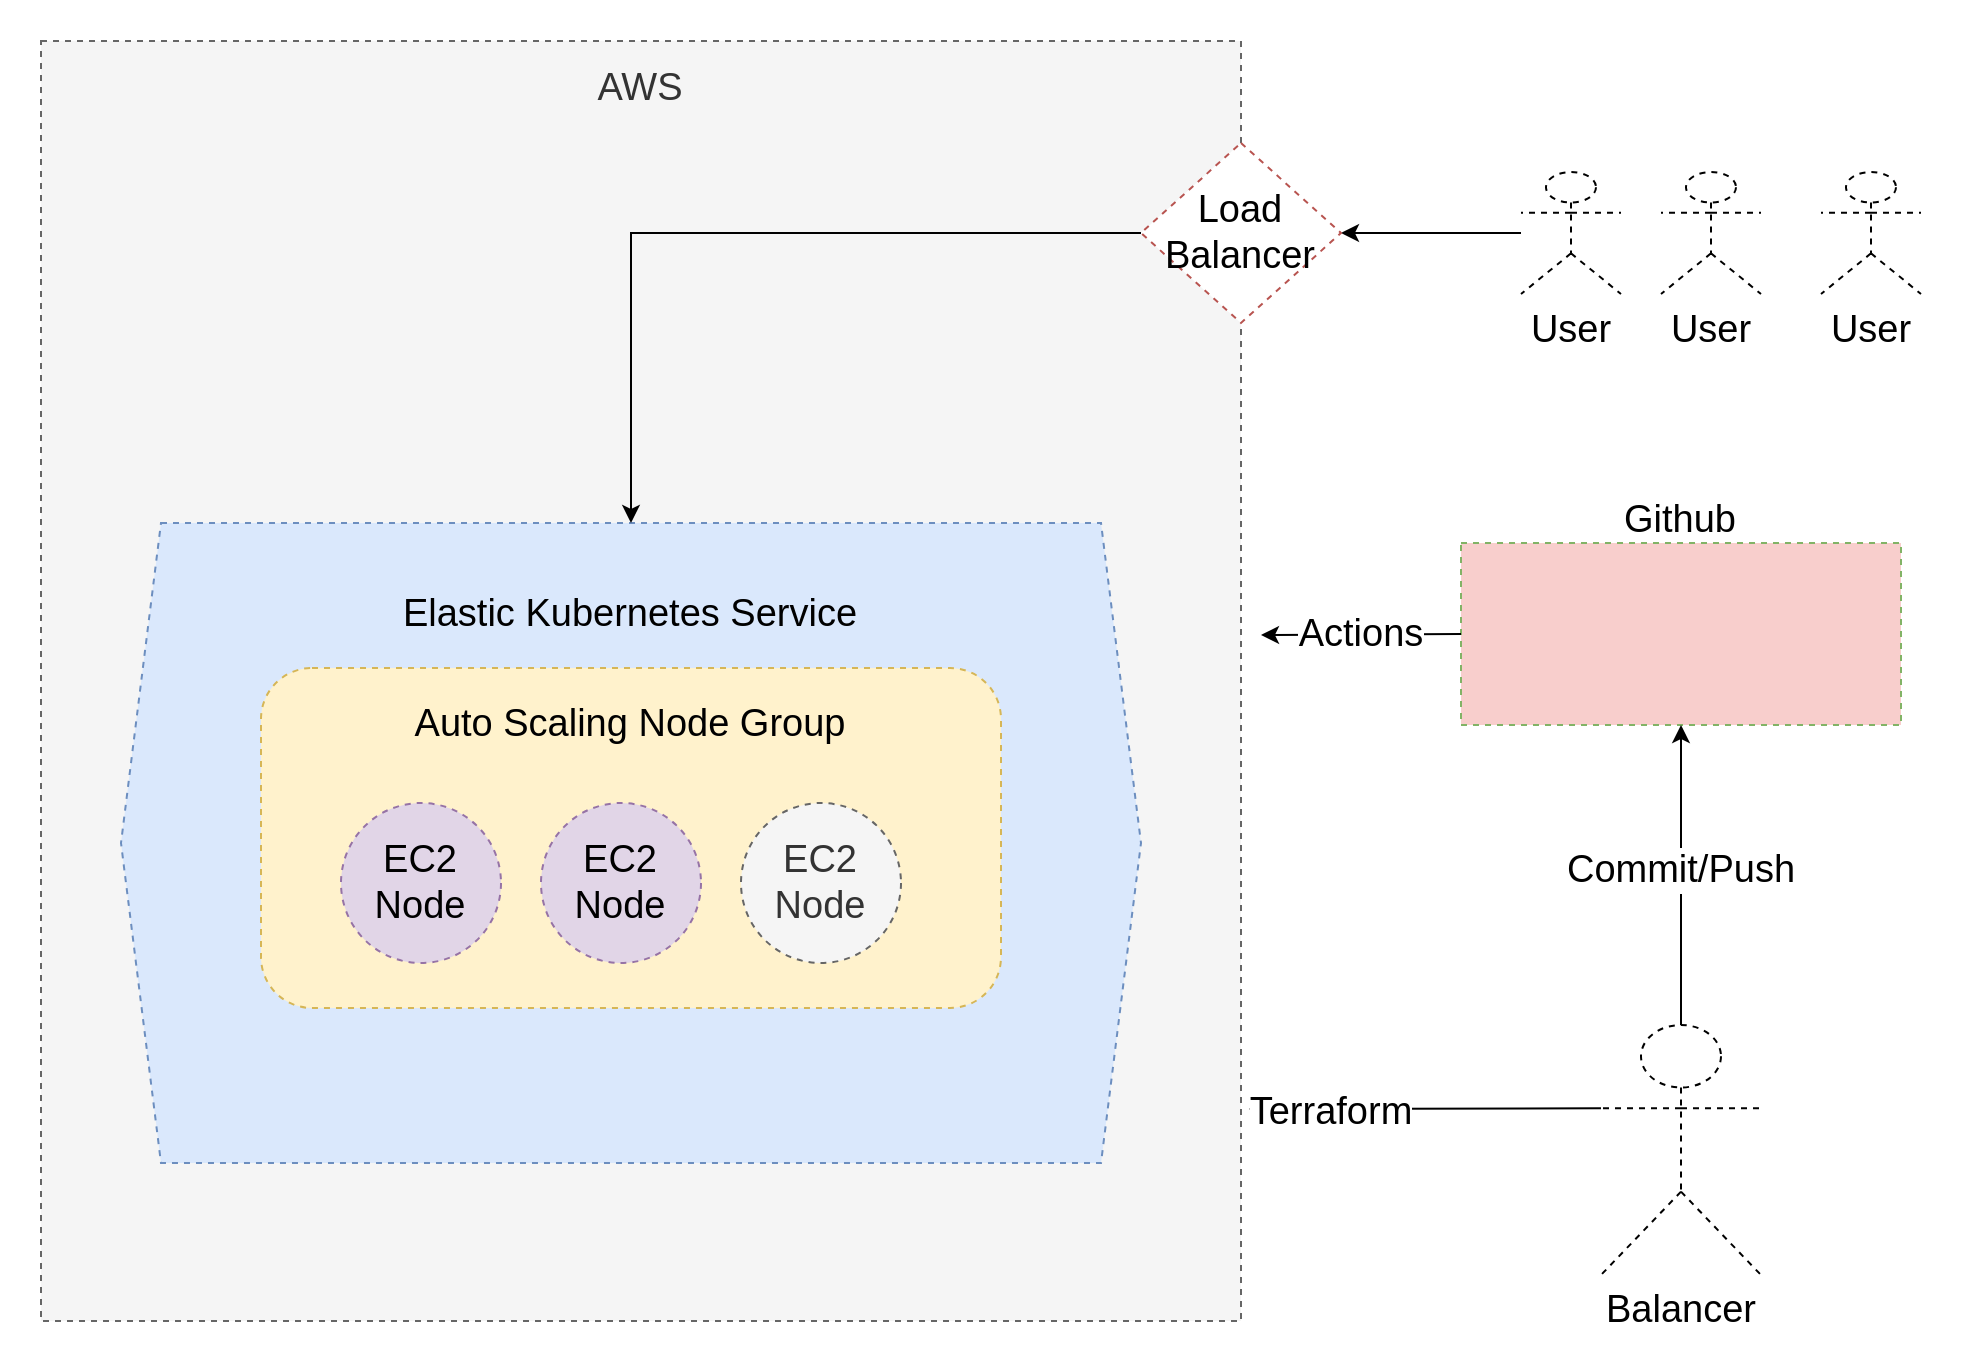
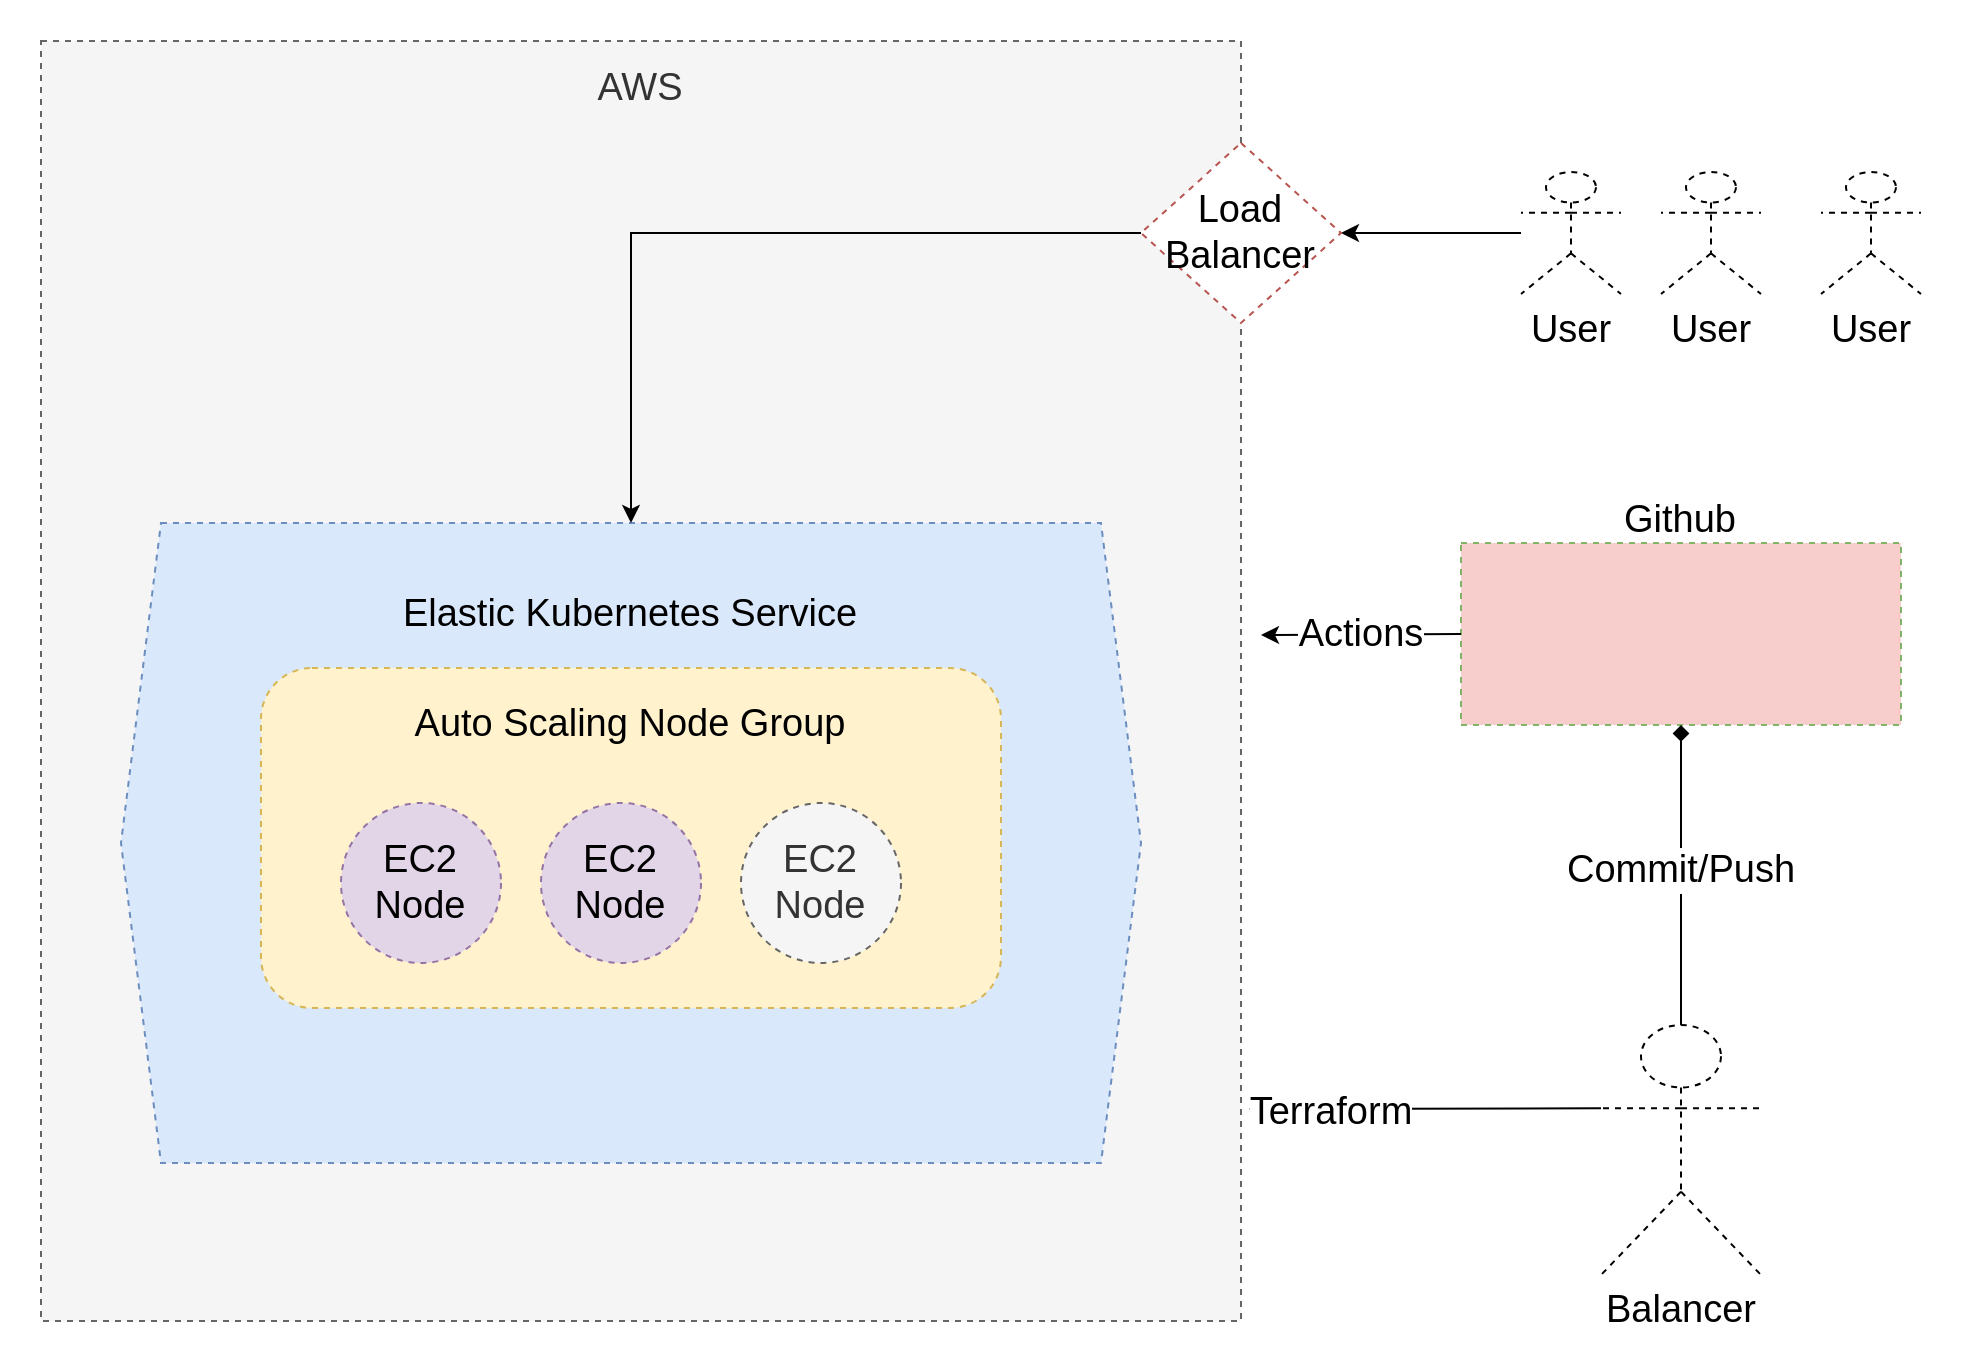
- <mxCell id="7" style="edgeStyle=orthogonalEdgeStyle;rounded=0;orthogonalLoop=1;jettySize=auto;html=1;entryX=0.5;entryY=1;entryDx=0;entryDy=0;fontSize=19;fontColor=#000000;exitX=0.5;exitY=0;exitDx=0;exitDy=0;exitPerimeter=0;" edge="1" parent="1" source="6" target="4"><mxGeometry relative="1" as="geometry"><mxPoint x="780" y="672" as="sourcePoint" /><Array as="points"><mxPoint x="840" y="512" /><mxPoint x="840" y="512" /></Array></mxGeometry></mxCell>
+ <mxCell id="7" style="edgeStyle=orthogonalEdgeStyle;rounded=0;orthogonalLoop=1;jettySize=auto;html=1;entryX=0.5;entryY=1;entryDx=0;entryDy=0;fontSize=19;fontColor=#000000;exitX=0.5;exitY=0;exitDx=0;exitDy=0;exitPerimeter=0;endArrow=diamond;" edge="1" parent="1" source="6" target="4"><mxGeometry relative="1" as="geometry"><mxPoint x="780" y="672" as="sourcePoint" /><Array as="points"><mxPoint x="840" y="512" /><mxPoint x="840" y="512" /></Array></mxGeometry></mxCell>
